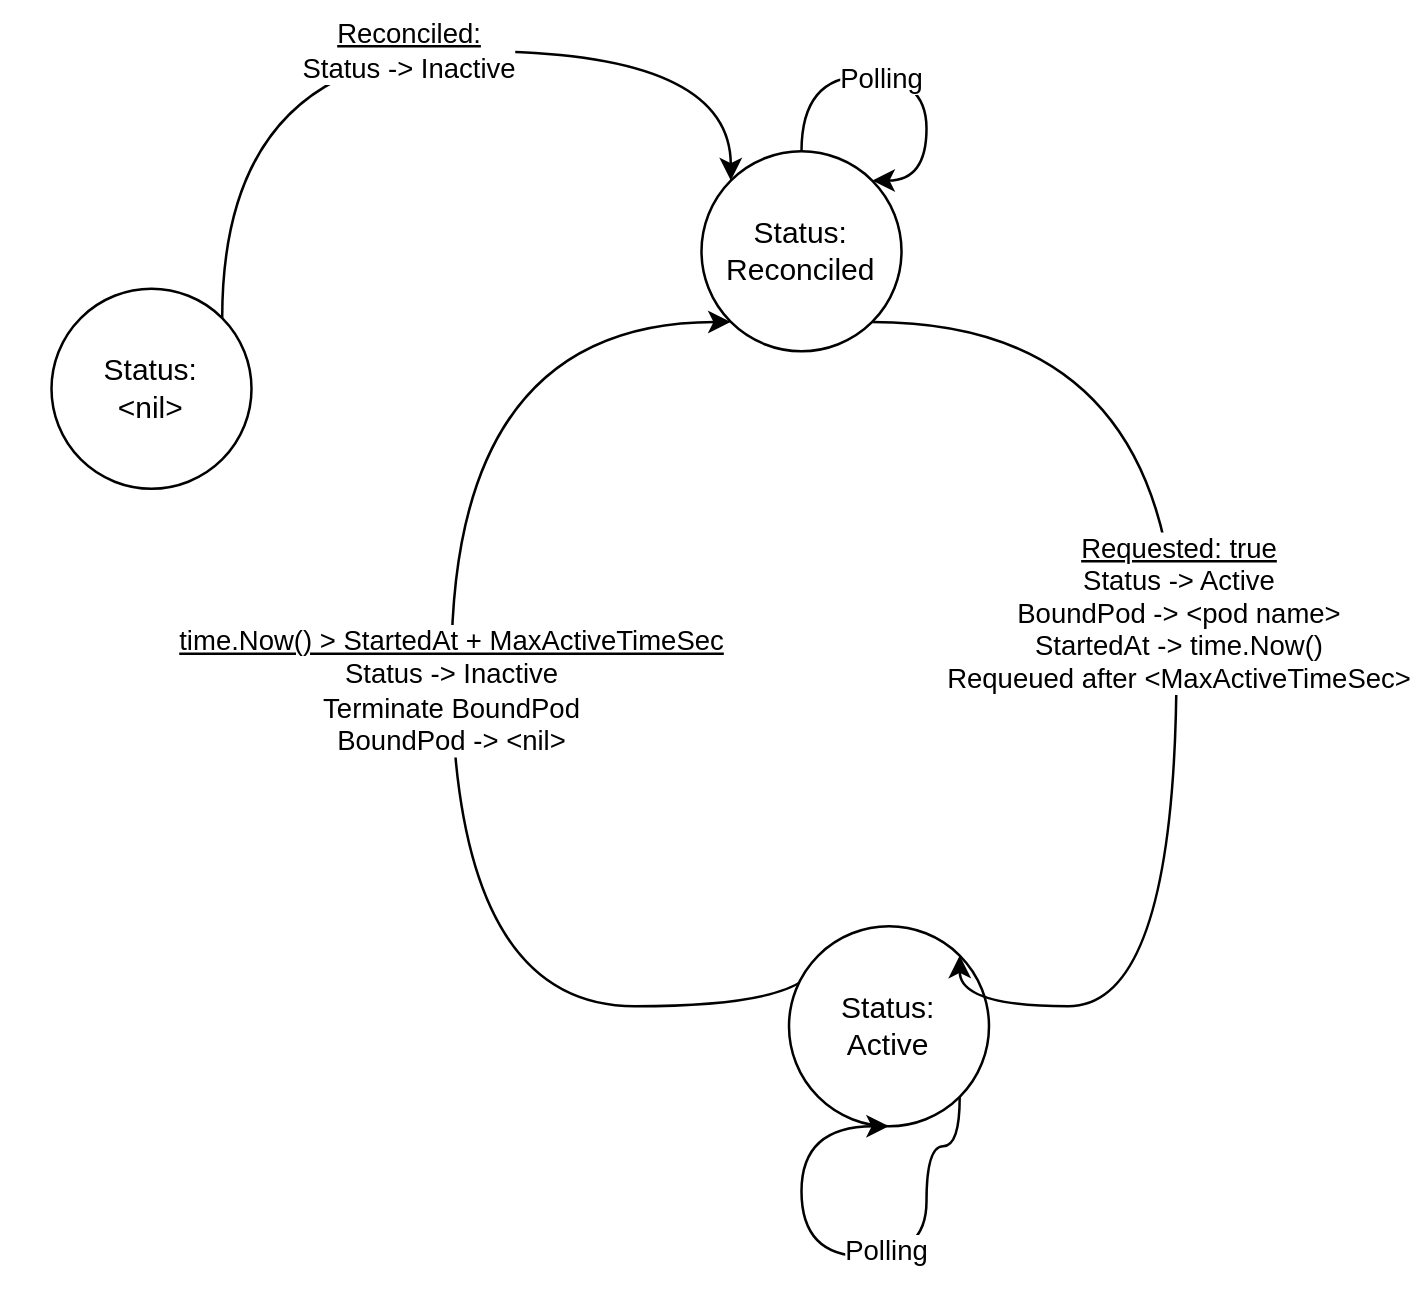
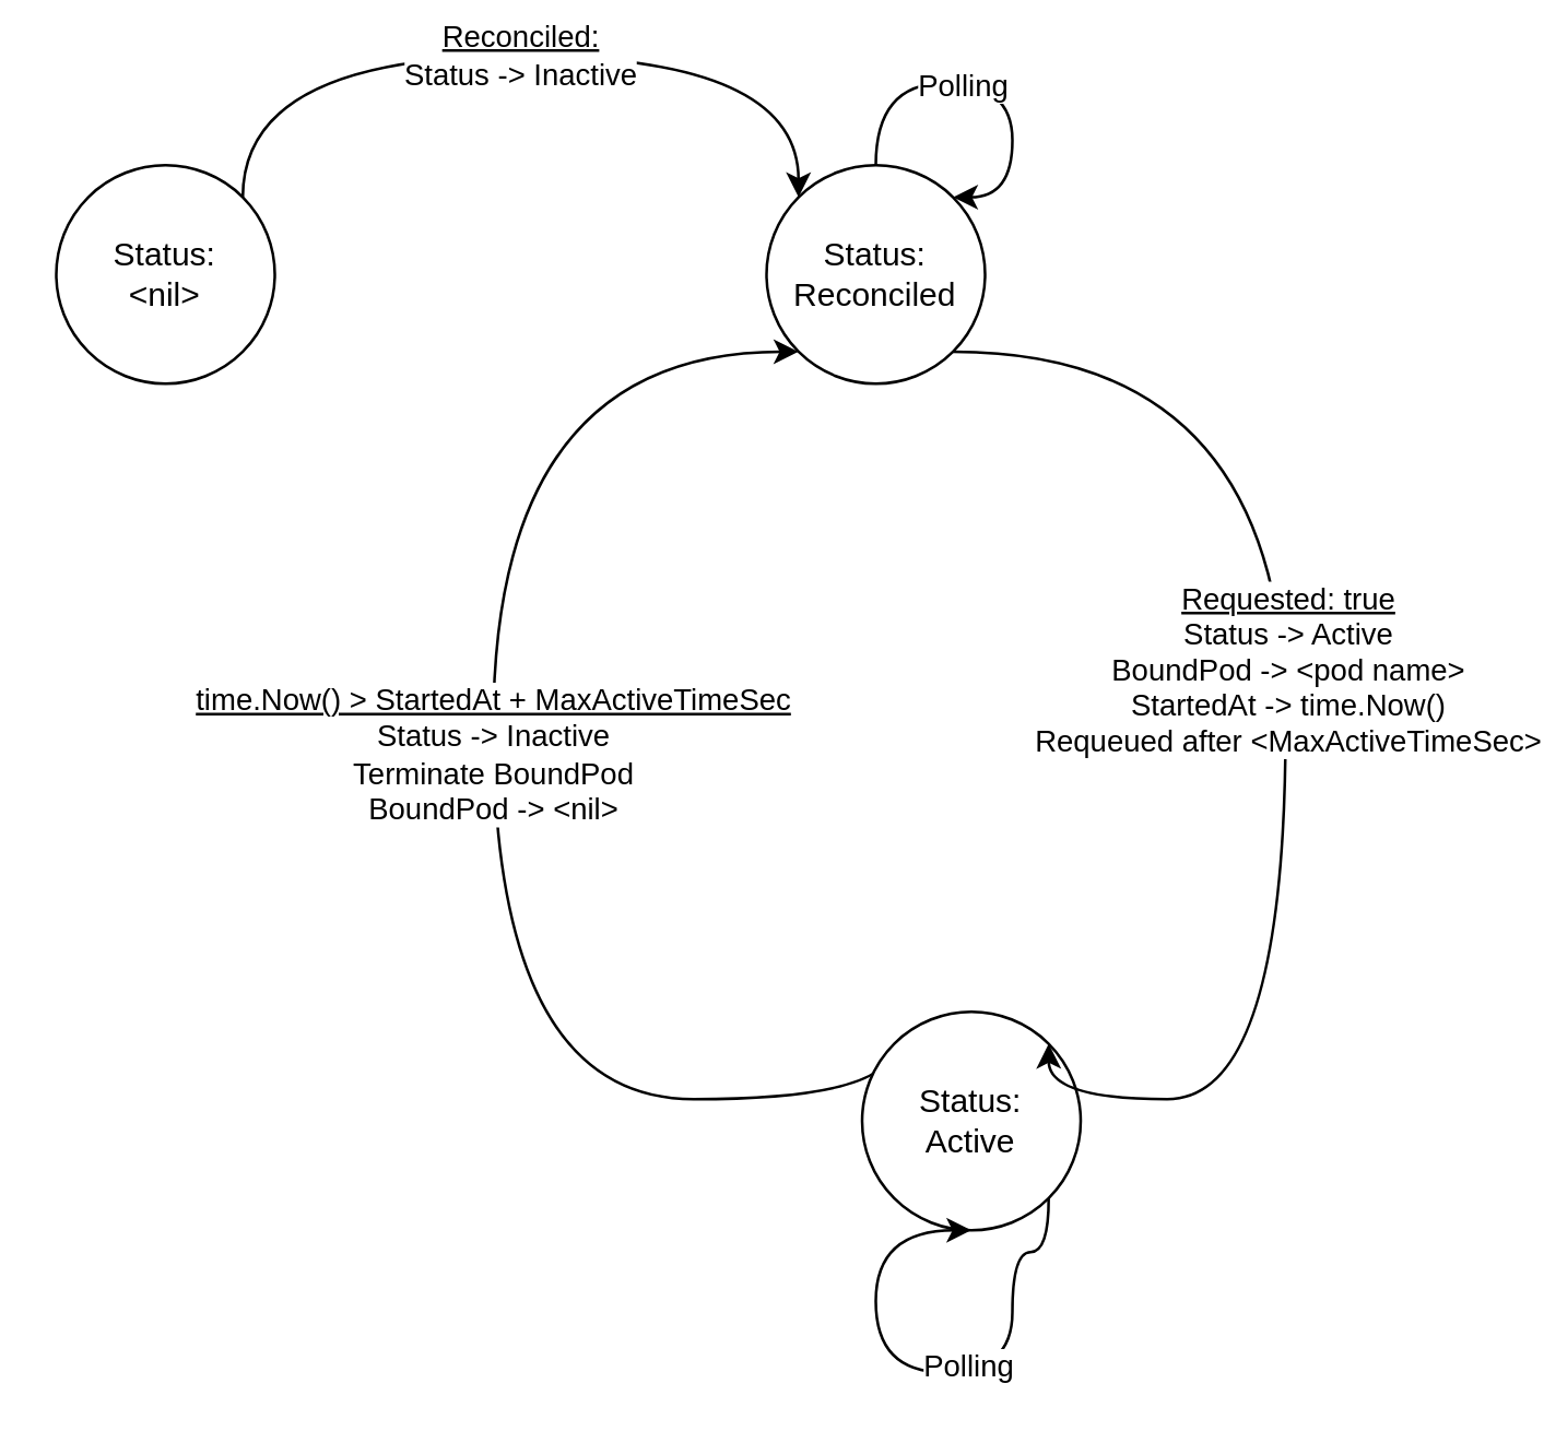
- <mxCell id="3" value="&lt;div&gt;Status:&lt;/div&gt;&lt;div&gt;&amp;lt;nil&amp;gt;&lt;br&gt;&lt;/div&gt;" style="ellipse;whiteSpace=wrap;html=1;aspect=fixed;" vertex="1" parent="1"><mxGeometry x="20" y="115" width="80" height="80" as="geometry" /></mxCell>
+ <mxCell id="3" value="&lt;div&gt;Status:&lt;/div&gt;&lt;div&gt;&amp;lt;nil&amp;gt;&lt;br&gt;&lt;/div&gt;" style="ellipse;whiteSpace=wrap;html=1;aspect=fixed;" vertex="1" parent="1"><mxGeometry x="20" y="60" width="80" height="80" as="geometry" /></mxCell>
